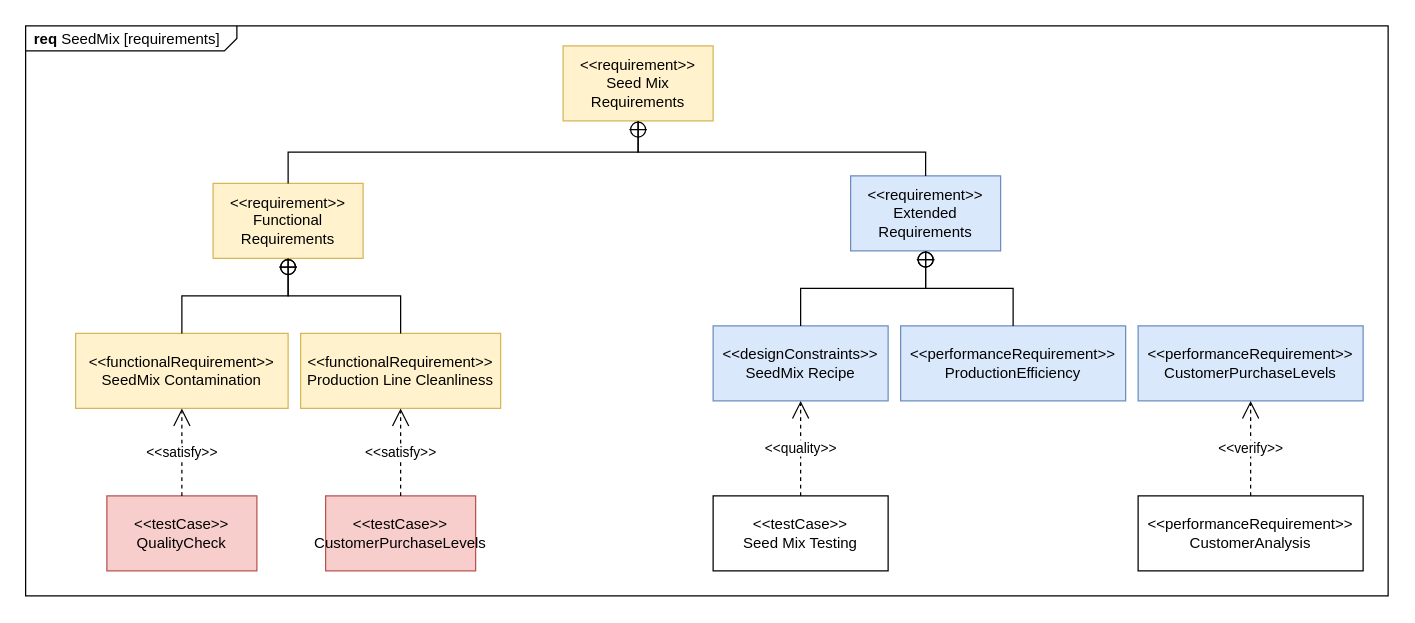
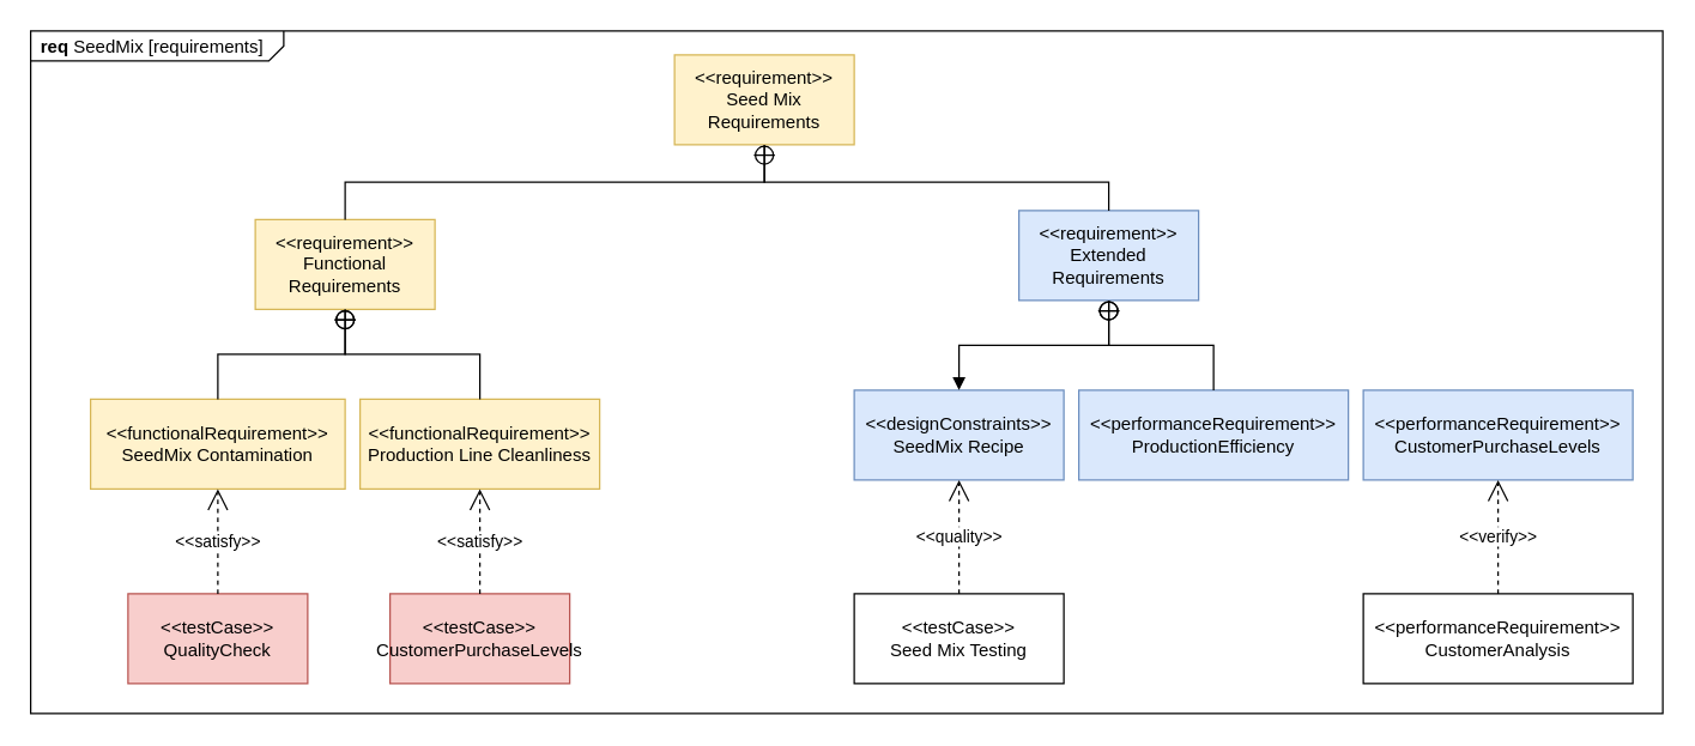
- <mxCell id="11" value="" style="rounded=0;html=1;labelBackgroundColor=none;endArrow=none;edgeStyle=elbowEdgeStyle;elbow=vertical;startArrow=sysMLPackCont;startSize=12;" edge="1" parent="1" source="8" target="9"><mxGeometry relative="1" as="geometry" /></mxCell>
+ <mxCell id="11" value="" style="rounded=0;html=1;labelBackgroundColor=none;endArrow=block;edgeStyle=elbowEdgeStyle;elbow=vertical;startArrow=sysMLPackCont;startSize=12;" edge="1" parent="1" source="8" target="9"><mxGeometry relative="1" as="geometry" /></mxCell>
